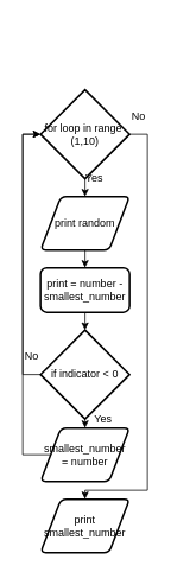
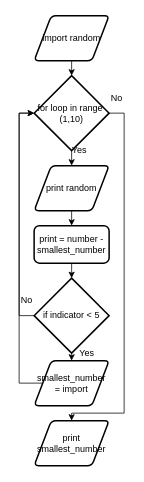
+ <mxCell id="3" value="import random" style="shape=parallelogram;html=1;strokeWidth=2;perimeter=parallelogramPerimeter;whiteSpace=wrap;rounded=1;arcSize=12;size=0.23;" parent="1" vertex="1"><mxGeometry x="45" y="20" width="100" height="60" as="geometry" /></mxCell>
+ <mxCell id="2" style="edgeStyle=orthogonalEdgeStyle;rounded=0;orthogonalLoop=1;jettySize=auto;html=1;exitX=0.5;exitY=1;exitDx=0;exitDy=0;entryX=0.5;entryY=0;entryDx=0;entryDy=0;entryPerimeter=0;" parent="1" source="3" target="6" edge="1"><mxGeometry relative="1" as="geometry" /></mxCell>
- <mxCell id="13" value="if indicator &amp;lt; 0" style="strokeWidth=2;html=1;shape=mxgraph.flowchart.decision;whiteSpace=wrap;" parent="1" vertex="1"><mxGeometry x="45" y="370" width="100" height="100" as="geometry" /></mxCell>
+ <mxCell id="13" value="if indicator &amp;lt; 5" style="strokeWidth=2;html=1;shape=mxgraph.flowchart.decision;whiteSpace=wrap;" parent="1" vertex="1"><mxGeometry x="45" y="370" width="100" height="100" as="geometry" /></mxCell>
- <mxCell id="16" value="smallest_number&lt;br&gt;= number" style="shape=parallelogram;html=1;strokeWidth=2;perimeter=parallelogramPerimeter;whiteSpace=wrap;rounded=1;arcSize=12;size=0.23;" parent="1" vertex="1"><mxGeometry x="45" y="480" width="100" height="60" as="geometry" /></mxCell>
+ <mxCell id="16" value="smallest_number&lt;br&gt;= import" style="shape=parallelogram;html=1;strokeWidth=2;perimeter=parallelogramPerimeter;whiteSpace=wrap;rounded=1;arcSize=12;size=0.23;" parent="1" vertex="1"><mxGeometry x="45" y="480" width="100" height="60" as="geometry" /></mxCell>
